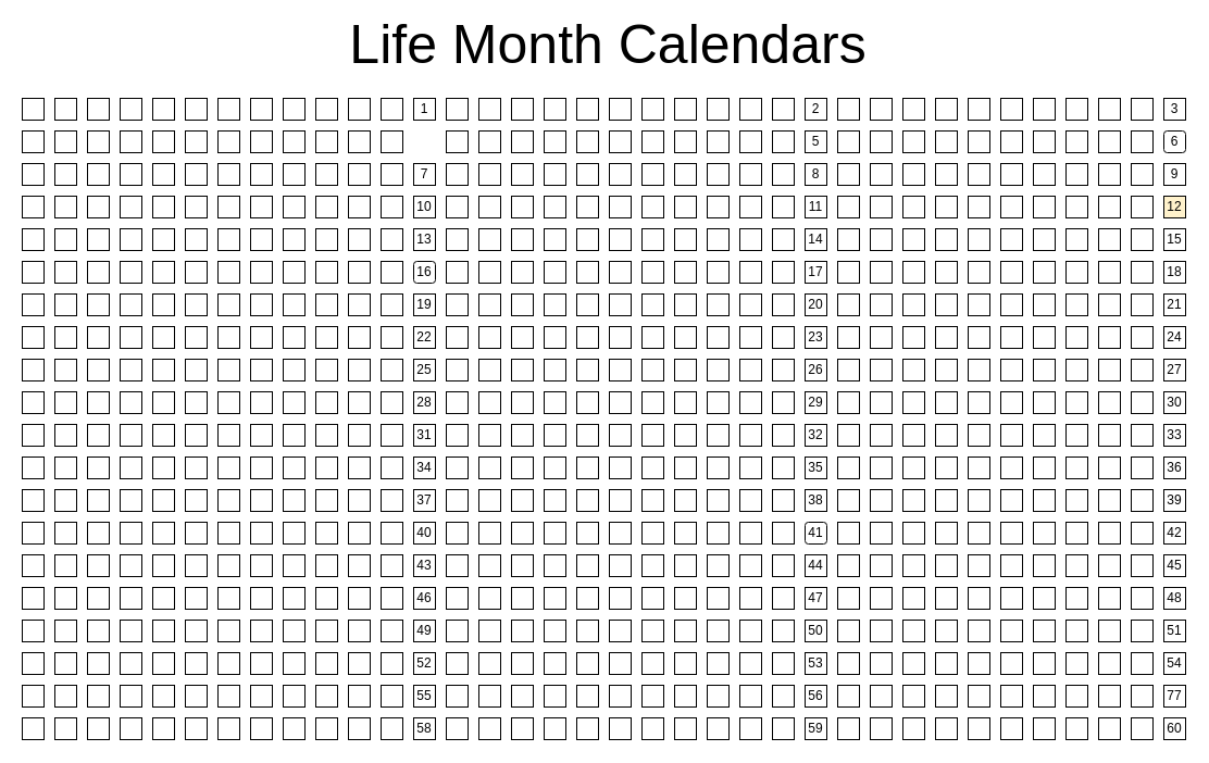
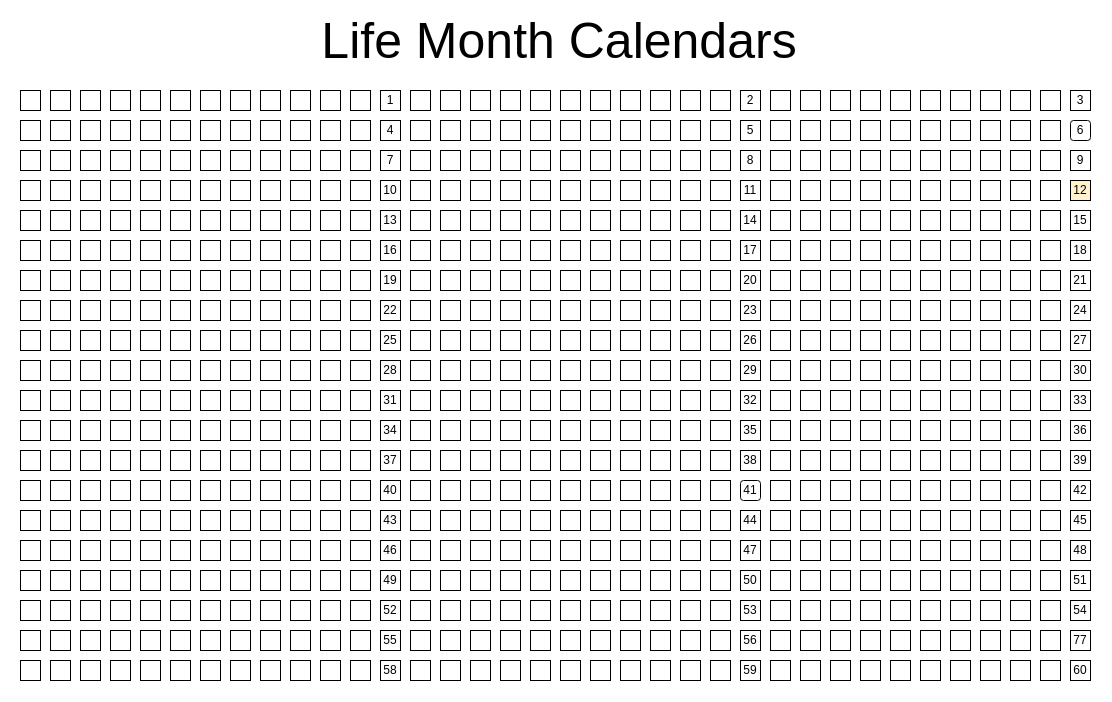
+ <mxCell id="51" value="4" style="rounded=0;whiteSpace=wrap;html=1;" vertex="1" parent="1"><mxGeometry x="380" y="120" width="20" height="20" as="geometry" /></mxCell>
- <mxCell id="195" value="16" style="whiteSpace=wrap;html=1;rounded=1;" vertex="1" parent="1"><mxGeometry x="380" y="240" width="20" height="20" as="geometry" /></mxCell>
+ <mxCell id="195" value="16" style="rounded=0;whiteSpace=wrap;html=1;" vertex="1" parent="1"><mxGeometry x="380" y="240" width="20" height="20" as="geometry" /></mxCell>
